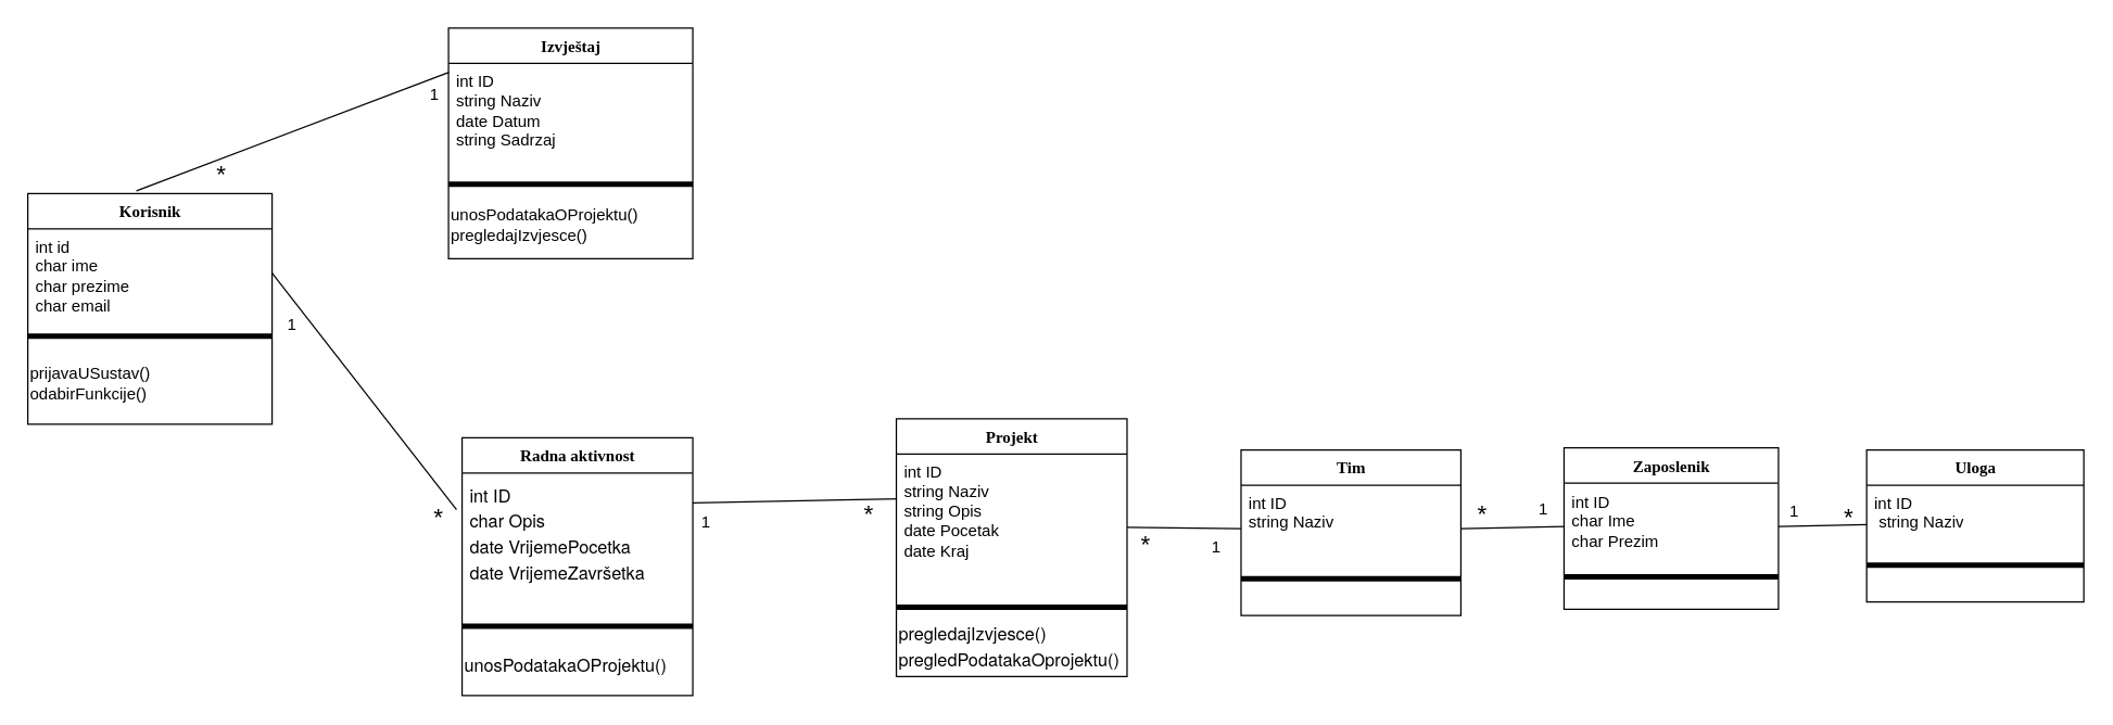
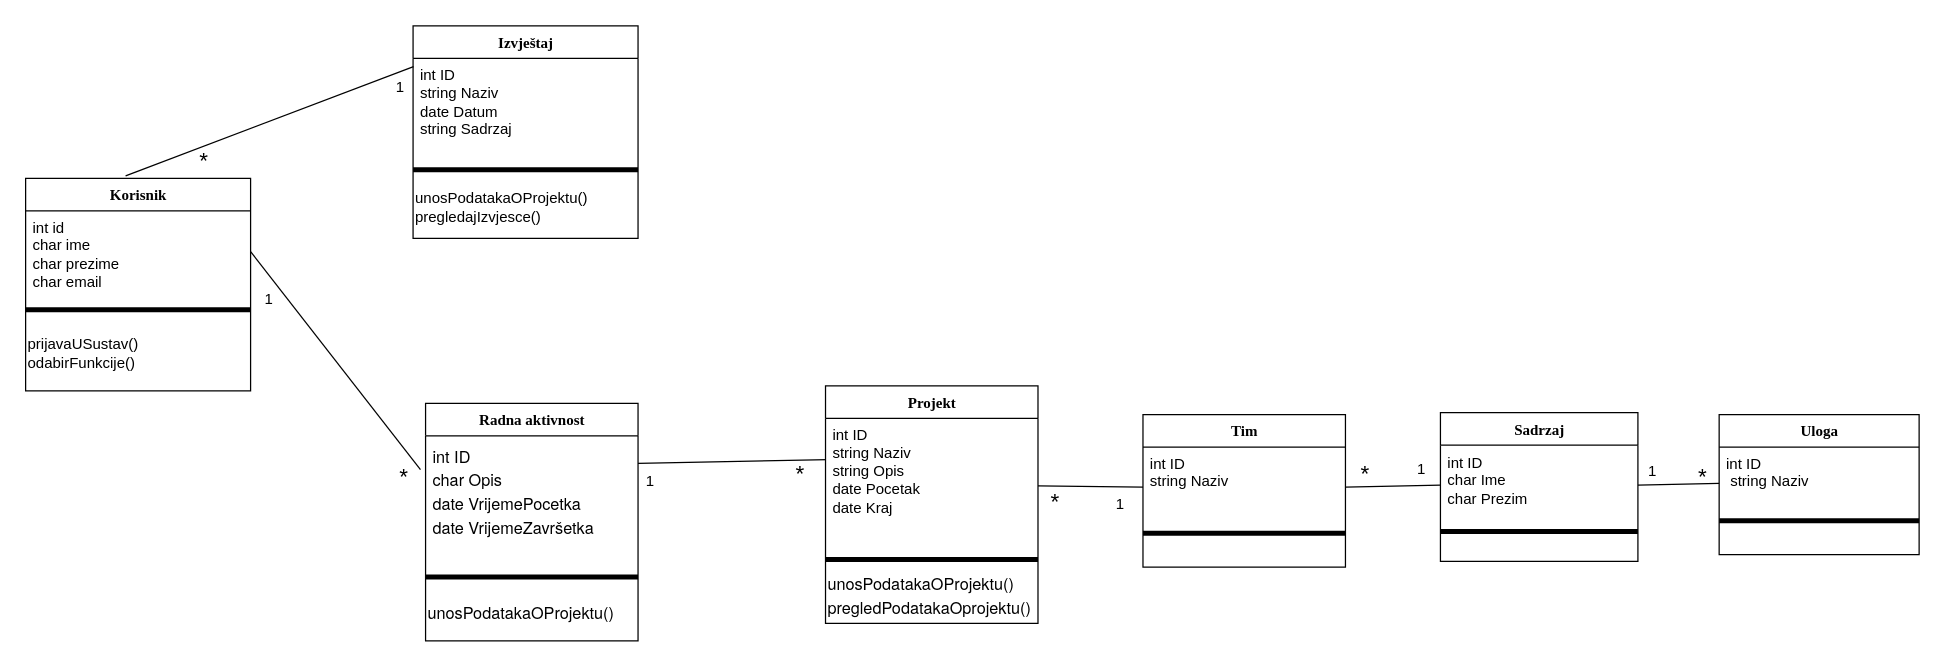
- <mxCell id="30" value="Zaposlenik" style="swimlane;html=1;fontStyle=1;align=center;verticalAlign=top;childLayout=stackLayout;horizontal=1;startSize=26;horizontalStack=0;resizeParent=1;resizeLast=0;collapsible=1;marginBottom=0;swimlaneFillColor=#ffffff;rounded=0;shadow=0;comic=0;labelBackgroundColor=none;strokeWidth=1;fillColor=none;fontFamily=Verdana;fontSize=12" vertex="1" parent="1"><mxGeometry x="1152" y="329.5" width="158" height="119" as="geometry" /></mxCell>
+ <mxCell id="30" value="Sadrzaj" style="swimlane;html=1;fontStyle=1;align=center;verticalAlign=top;childLayout=stackLayout;horizontal=1;startSize=26;horizontalStack=0;resizeParent=1;resizeLast=0;collapsible=1;marginBottom=0;swimlaneFillColor=#ffffff;rounded=0;shadow=0;comic=0;labelBackgroundColor=none;strokeWidth=1;fillColor=none;fontFamily=Verdana;fontSize=12" vertex="1" parent="1"><mxGeometry x="1152" y="329.5" width="158" height="119" as="geometry" /></mxCell>
- <mxCell id="25" value="&lt;p style=&quot;margin: 0px; font-variant-numeric: normal; font-variant-east-asian: normal; font-variant-alternates: normal; font-kerning: auto; font-optical-sizing: auto; font-feature-settings: normal; font-variation-settings: normal; font-variant-position: normal; font-stretch: normal; font-size: 13px; line-height: normal; font-family: &amp;quot;Helvetica Neue&amp;quot;;&quot; class=&quot;p1&quot;&gt;pregledajIzvjesce()&lt;/p&gt;&lt;p style=&quot;margin: 0px; font-variant-numeric: normal; font-variant-east-asian: normal; font-variant-alternates: normal; font-kerning: auto; font-optical-sizing: auto; font-feature-settings: normal; font-variation-settings: normal; font-variant-position: normal; font-stretch: normal; font-size: 13px; line-height: normal; font-family: &amp;quot;Helvetica Neue&amp;quot;;&quot; class=&quot;p1&quot;&gt;pregledPodatakaOprojektu()&lt;/p&gt;" style="text;html=1;strokeColor=none;fillColor=none;align=left;verticalAlign=middle;whiteSpace=wrap;rounded=0;" vertex="1" parent="22"><mxGeometry y="144" width="170" height="46" as="geometry" /></mxCell>
+ <mxCell id="25" value="&lt;p style=&quot;margin: 0px; font-variant-numeric: normal; font-variant-east-asian: normal; font-variant-alternates: normal; font-kerning: auto; font-optical-sizing: auto; font-feature-settings: normal; font-variation-settings: normal; font-variant-position: normal; font-stretch: normal; font-size: 13px; line-height: normal; font-family: &amp;quot;Helvetica Neue&amp;quot;;&quot; class=&quot;p1&quot;&gt;unosPodatakaOProjektu()&lt;/p&gt;&lt;p style=&quot;margin: 0px; font-variant-numeric: normal; font-variant-east-asian: normal; font-variant-alternates: normal; font-kerning: auto; font-optical-sizing: auto; font-feature-settings: normal; font-variation-settings: normal; font-variant-position: normal; font-stretch: normal; font-size: 13px; line-height: normal; font-family: &amp;quot;Helvetica Neue&amp;quot;;&quot; class=&quot;p1&quot;&gt;pregledPodatakaOprojektu()&lt;/p&gt;" style="text;html=1;strokeColor=none;fillColor=none;align=left;verticalAlign=middle;whiteSpace=wrap;rounded=0;" vertex="1" parent="22"><mxGeometry y="144" width="170" height="46" as="geometry" /></mxCell>
